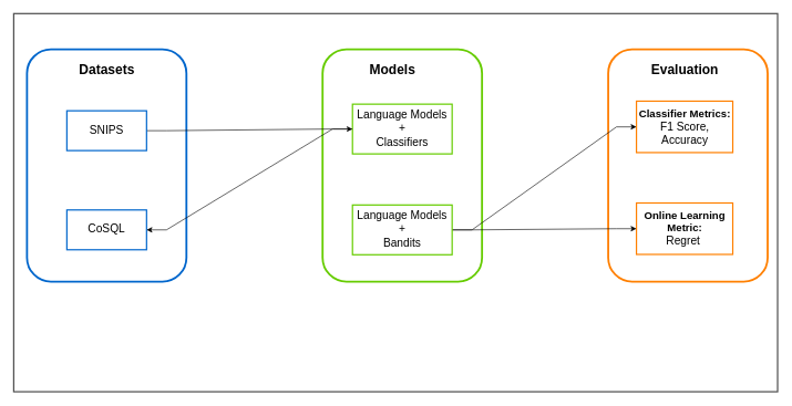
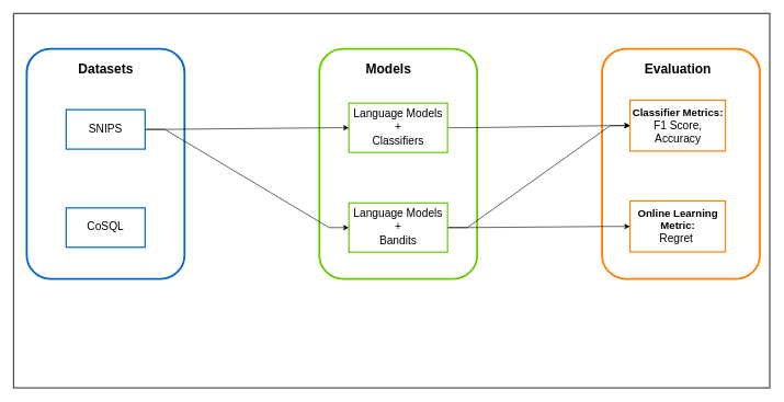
- <mxCell id="14" style="edgeStyle=entityRelationEdgeStyle;rounded=0;orthogonalLoop=1;jettySize=auto;html=1;elbow=vertical;" edge="1" parent="1" source="15" target="19"><mxGeometry relative="1" as="geometry" /></mxCell>
+ <mxCell id="14" style="edgeStyle=entityRelationEdgeStyle;rounded=0;orthogonalLoop=1;jettySize=auto;html=1;entryX=0;entryY=0.5;entryDx=0;entryDy=0;elbow=vertical;" edge="1" parent="1" source="15" target="23"><mxGeometry relative="1" as="geometry" /></mxCell>
+ <mxCell id="16" style="edgeStyle=entityRelationEdgeStyle;rounded=0;orthogonalLoop=1;jettySize=auto;html=1;exitX=1;exitY=0.5;exitDx=0;exitDy=0;entryX=0;entryY=0.5;entryDx=0;entryDy=0;elbow=vertical;" edge="1" parent="1" source="18" target="22"><mxGeometry relative="1" as="geometry" /></mxCell>
